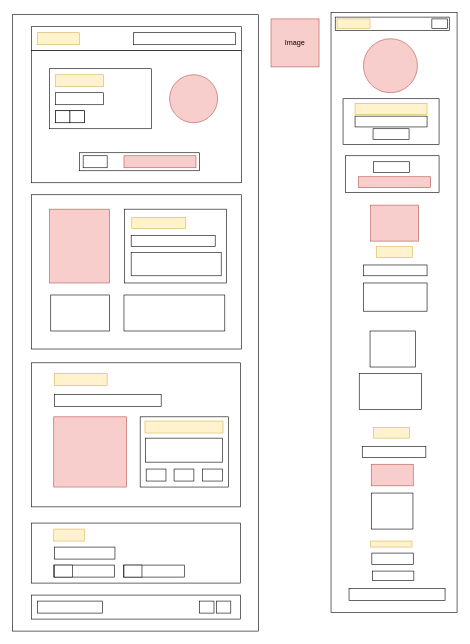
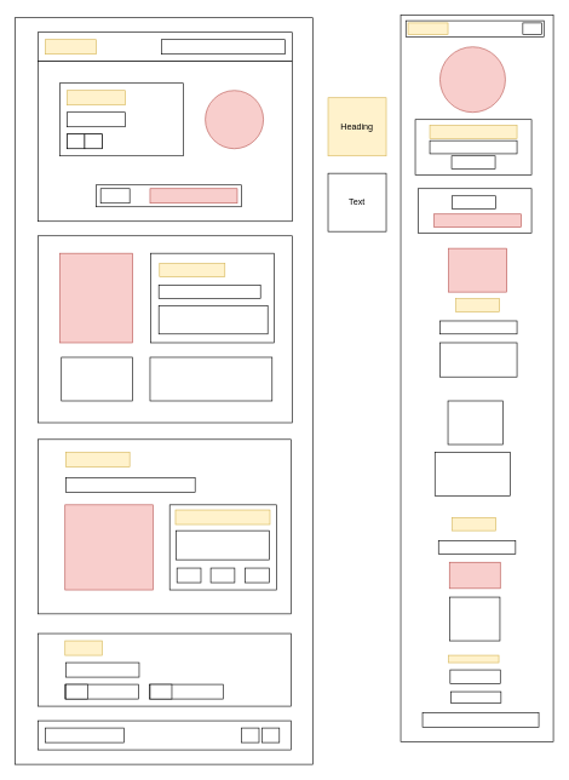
- <mxCell id="71" value="Image" style="whiteSpace=wrap;html=1;aspect=fixed;fillColor=#f8cecc;strokeColor=#b85450;" vertex="1" parent="1"><mxGeometry x="451" y="31" width="80" height="80" as="geometry" /></mxCell>
+ <mxCell id="72" value="Heading" style="whiteSpace=wrap;html=1;aspect=fixed;fillColor=#fff2cc;strokeColor=#d6b656;" vertex="1" parent="1"><mxGeometry x="451" y="134" width="80" height="80" as="geometry" /></mxCell>
+ <mxCell id="73" value="Text" style="whiteSpace=wrap;html=1;aspect=fixed;" vertex="1" parent="1"><mxGeometry x="451" y="238" width="80" height="80" as="geometry" /></mxCell>
